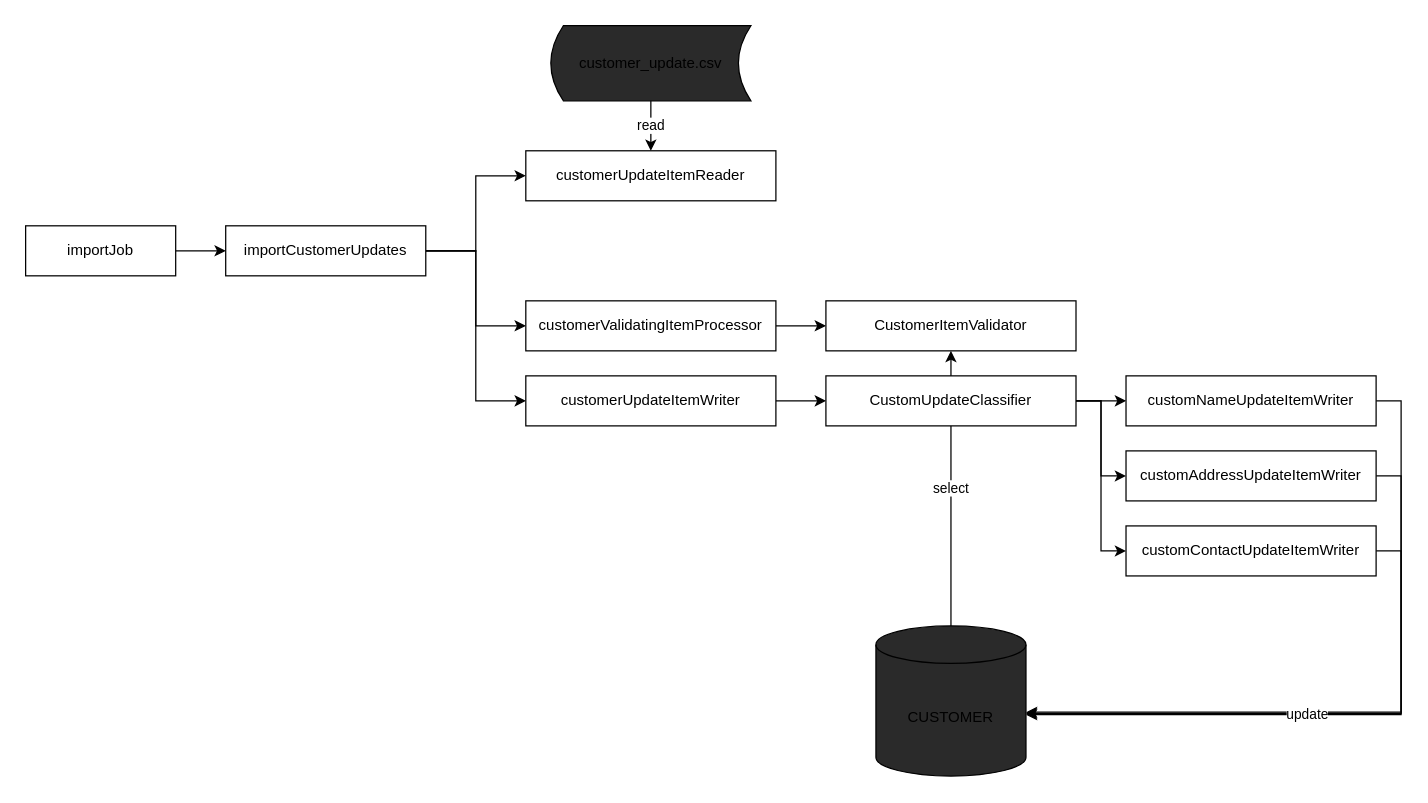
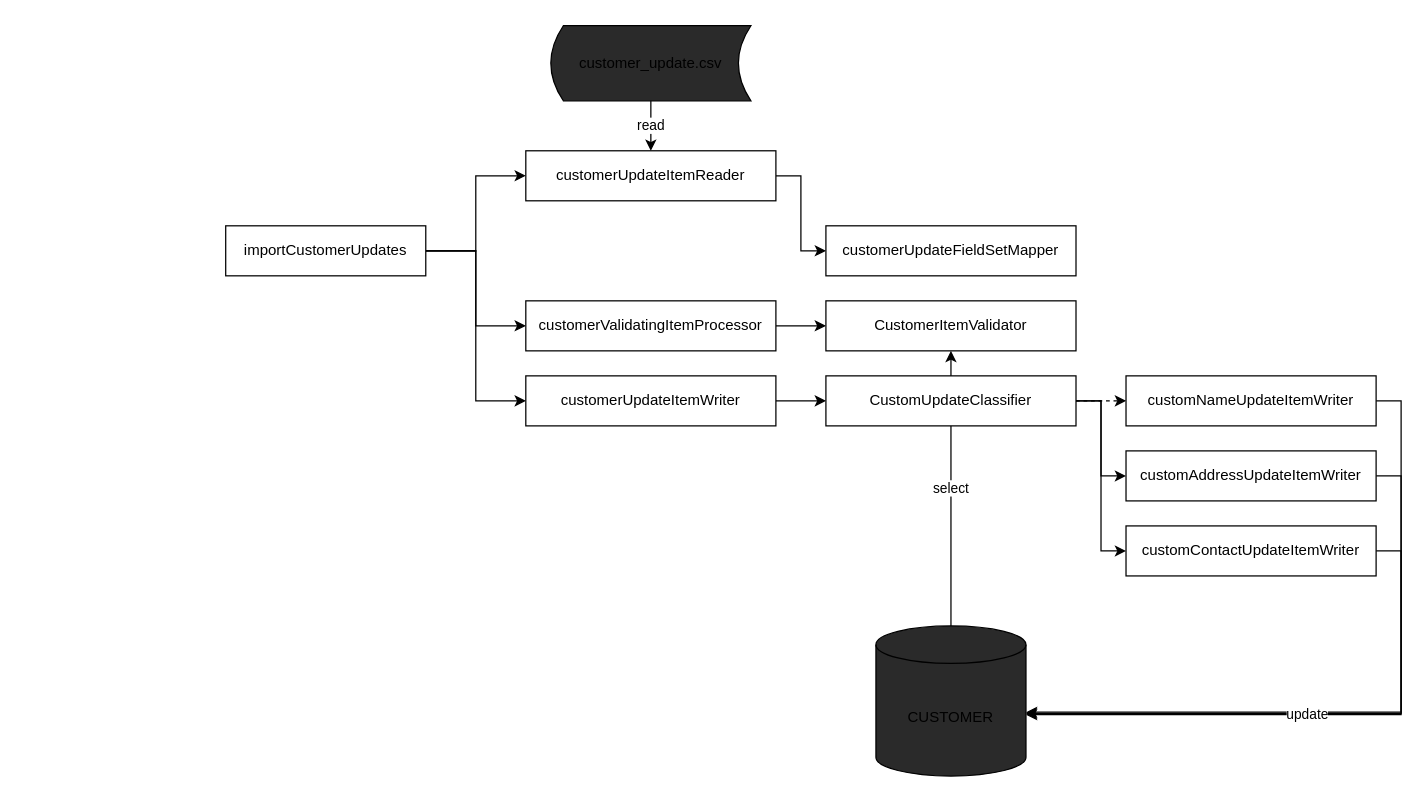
+ <mxCell id="8" style="edgeStyle=orthogonalEdgeStyle;rounded=0;orthogonalLoop=1;jettySize=auto;html=1;entryX=0;entryY=0.5;entryDx=0;entryDy=0;" edge="1" parent="1" source="9" target="19"><mxGeometry relative="1" as="geometry" /></mxCell>
- <mxCell id="3" value="importJob" style="rounded=0;whiteSpace=wrap;html=1;" vertex="1" parent="1"><mxGeometry x="20" y="180" width="120" height="40" as="geometry" /></mxCell>
- <mxCell id="2" value="" style="edgeStyle=orthogonalEdgeStyle;rounded=0;orthogonalLoop=1;jettySize=auto;html=1;" edge="1" parent="1" source="3" target="7"><mxGeometry relative="1" as="geometry" /></mxCell>
+ <mxCell id="19" value="customerUpdateFieldSetMapper" style="rounded=0;whiteSpace=wrap;html=1;" vertex="1" parent="1"><mxGeometry x="660" y="180" width="200" height="40" as="geometry" /></mxCell>
- <mxCell id="20" value="" style="edgeStyle=orthogonalEdgeStyle;rounded=0;orthogonalLoop=1;jettySize=auto;html=1;" edge="1" parent="1" source="23" target="25"><mxGeometry relative="1" as="geometry" /></mxCell>
+ <mxCell id="20" value="" style="edgeStyle=orthogonalEdgeStyle;rounded=0;orthogonalLoop=1;jettySize=auto;html=1;dashed=1;" edge="1" parent="1" source="23" target="25"><mxGeometry relative="1" as="geometry" /></mxCell>
